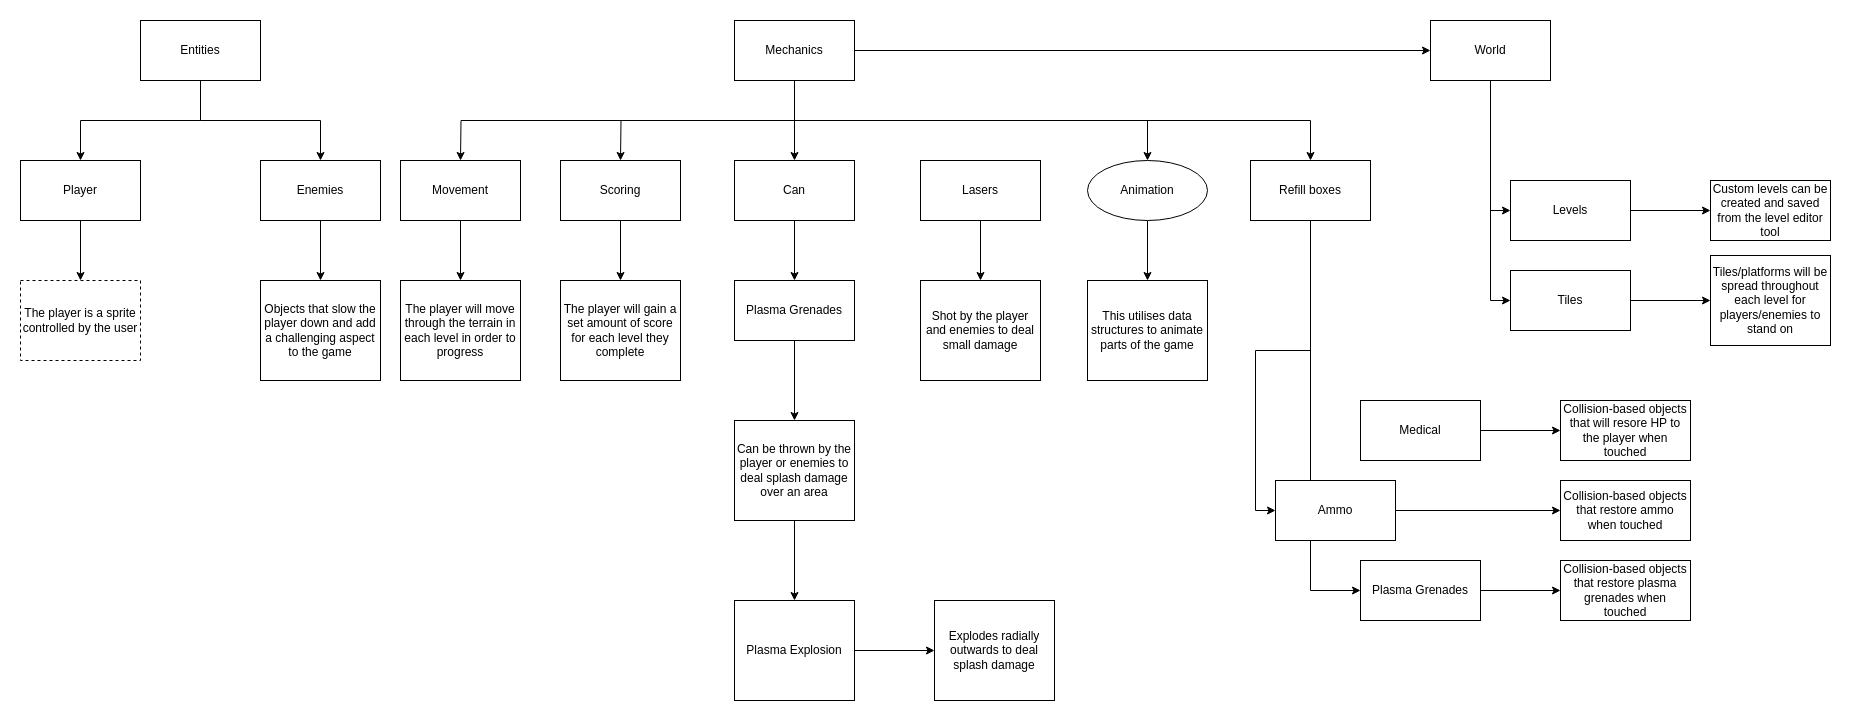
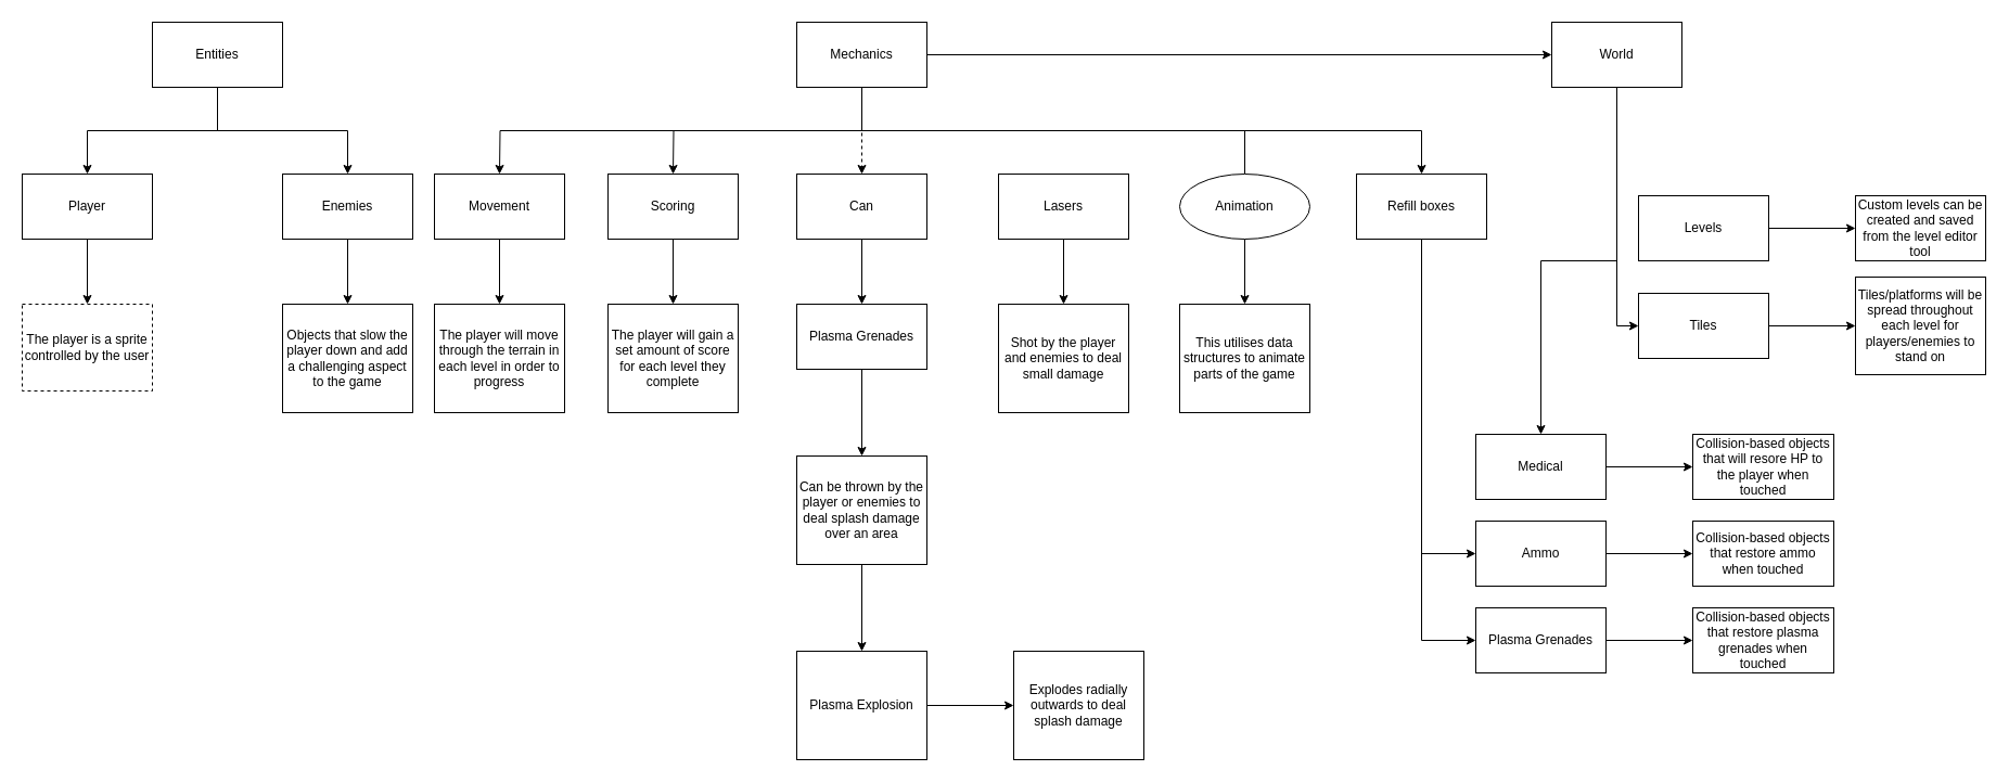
- <mxCell id="5" style="edgeStyle=orthogonalEdgeStyle;rounded=0;orthogonalLoop=1;jettySize=auto;html=1;exitX=0.5;exitY=1;exitDx=0;exitDy=0;" edge="1" parent="1" source="8" target="28"><mxGeometry relative="1" as="geometry"><mxPoint x="794" y="160" as="targetPoint" /></mxGeometry></mxCell>
+ <mxCell id="5" style="edgeStyle=orthogonalEdgeStyle;rounded=0;orthogonalLoop=1;jettySize=auto;html=1;exitX=0.5;exitY=1;exitDx=0;exitDy=0;dashed=1;" edge="1" parent="1" source="8" target="28"><mxGeometry relative="1" as="geometry"><mxPoint x="794" y="160" as="targetPoint" /></mxGeometry></mxCell>
- <mxCell id="6" style="edgeStyle=orthogonalEdgeStyle;rounded=0;orthogonalLoop=1;jettySize=auto;html=1;exitX=0.5;exitY=1;exitDx=0;exitDy=0;" edge="1" parent="1" source="8" target="40"><mxGeometry relative="1" as="geometry"><mxPoint x="1140" y="160" as="targetPoint" /></mxGeometry></mxCell>
+ <mxCell id="6" style="edgeStyle=orthogonalEdgeStyle;rounded=0;orthogonalLoop=1;jettySize=auto;html=1;exitX=0.5;exitY=1;exitDx=0;exitDy=0;endArrow=none;" edge="1" parent="1" source="8" target="40"><mxGeometry relative="1" as="geometry"><mxPoint x="1140" y="160" as="targetPoint" /></mxGeometry></mxCell>
- <mxCell id="12" style="edgeStyle=orthogonalEdgeStyle;rounded=0;orthogonalLoop=1;jettySize=auto;html=1;exitX=0.5;exitY=1;exitDx=0;exitDy=0;entryX=0;entryY=0.5;entryDx=0;entryDy=0;" edge="1" parent="1" source="14" target="55"><mxGeometry relative="1" as="geometry" /></mxCell>
+ <mxCell id="12" style="edgeStyle=orthogonalEdgeStyle;rounded=0;orthogonalLoop=1;jettySize=auto;html=1;exitX=0.5;exitY=1;exitDx=0;exitDy=0;" edge="1" parent="1" source="14" target="46"><mxGeometry relative="1" as="geometry" /></mxCell>
- <mxCell id="48" value="Ammo" style="rounded=0;whiteSpace=wrap;html=1;" vertex="1" parent="1"><mxGeometry x="1275" y="480" width="120" height="60" as="geometry" /></mxCell>
+ <mxCell id="48" value="Ammo" style="rounded=0;whiteSpace=wrap;html=1;" vertex="1" parent="1"><mxGeometry x="1360" y="480" width="120" height="60" as="geometry" /></mxCell>
